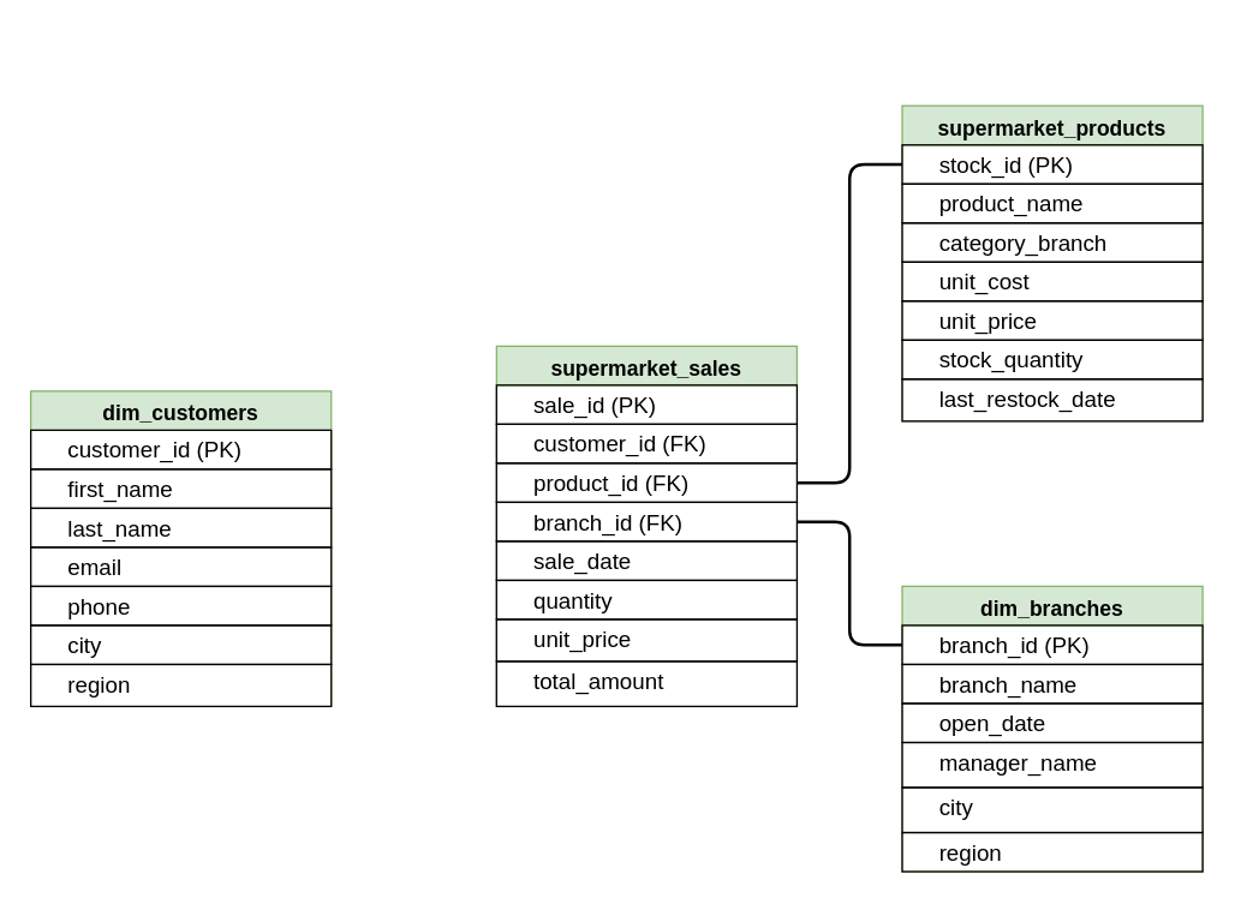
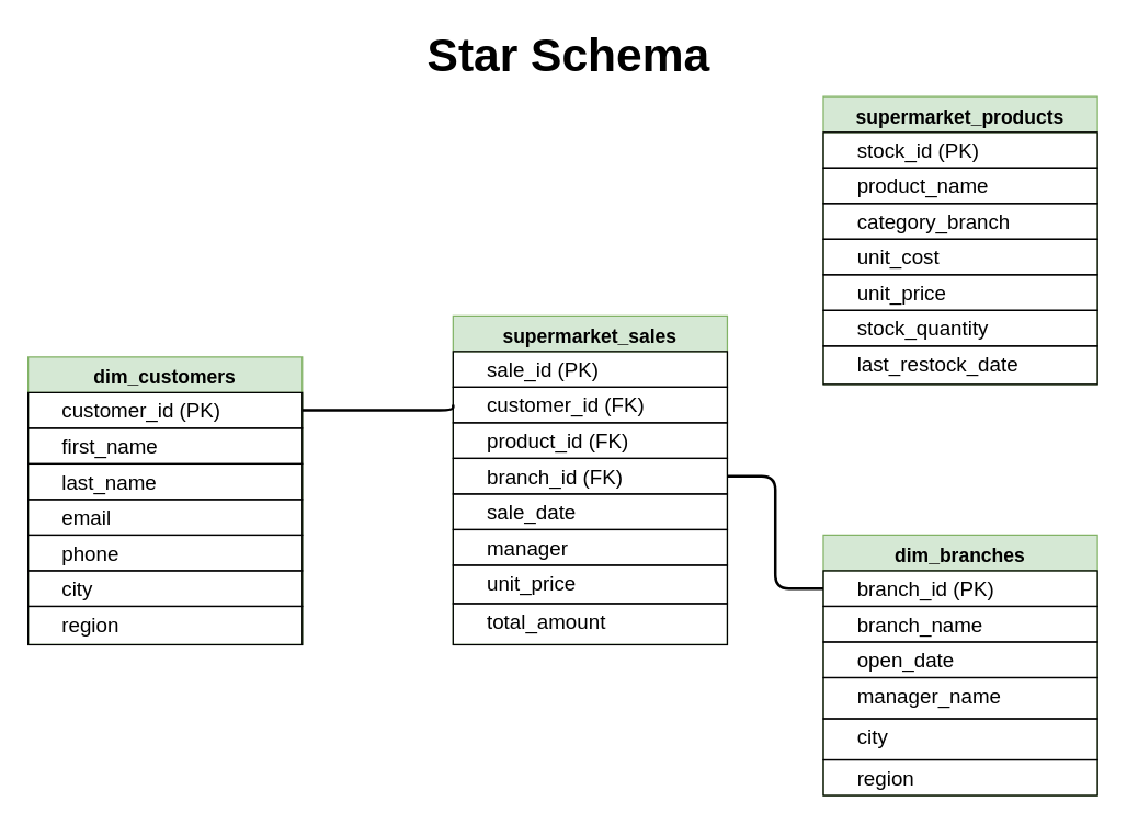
+ <mxCell id="34" value="&lt;div&gt;&lt;font style=&quot;font-size: 34px;&quot;&gt;Star Schema&lt;/font&gt;&lt;/div&gt;" style="text;strokeColor=none;fillColor=none;html=1;fontSize=24;fontStyle=1;verticalAlign=middle;align=center;" vertex="1" parent="1"><mxGeometry x="189" y="20" width="450" height="40" as="geometry" /></mxCell>
- <mxCell id="36" style="edgeStyle=orthogonalEdgeStyle;rounded=1;orthogonalLoop=1;jettySize=auto;html=1;exitX=1;exitY=0.5;exitDx=0;exitDy=0;entryX=0;entryY=0.5;entryDx=0;entryDy=0;curved=0;strokeWidth=2;endArrow=none;startFill=0;" edge="1" parent="1" source="21" target="11"><mxGeometry relative="1" as="geometry" /></mxCell>
+ <mxCell id="35" style="edgeStyle=orthogonalEdgeStyle;rounded=1;orthogonalLoop=1;jettySize=auto;html=1;exitX=0;exitY=0.5;exitDx=0;exitDy=0;entryX=1;entryY=0.5;entryDx=0;entryDy=0;curved=0;endArrow=none;startFill=0;strokeWidth=2;" edge="1" parent="1" source="20" target="3"><mxGeometry relative="1" as="geometry"><Array as="points"><mxPoint x="330" y="299" /></Array></mxGeometry></mxCell>
- <mxCell id="24" value="quantity" style="text;align=left;verticalAlign=top;spacingLeft=23;spacingRight=4;overflow=hidden;rotatable=0;points=[[0,0.5],[1,0.5]];portConstraint=eastwest;strokeColor=default;fontSize=15;labelBackgroundColor=none;spacingTop=-2;spacing=2;" vertex="1" parent="18"><mxGeometry y="156" width="200" height="26" as="geometry" /></mxCell>
+ <mxCell id="24" value="manager" style="text;align=left;verticalAlign=top;spacingLeft=23;spacingRight=4;overflow=hidden;rotatable=0;points=[[0,0.5],[1,0.5]];portConstraint=eastwest;strokeColor=default;fontSize=15;labelBackgroundColor=none;spacingTop=-2;spacing=2;" vertex="1" parent="18"><mxGeometry y="156" width="200" height="26" as="geometry" /></mxCell>
